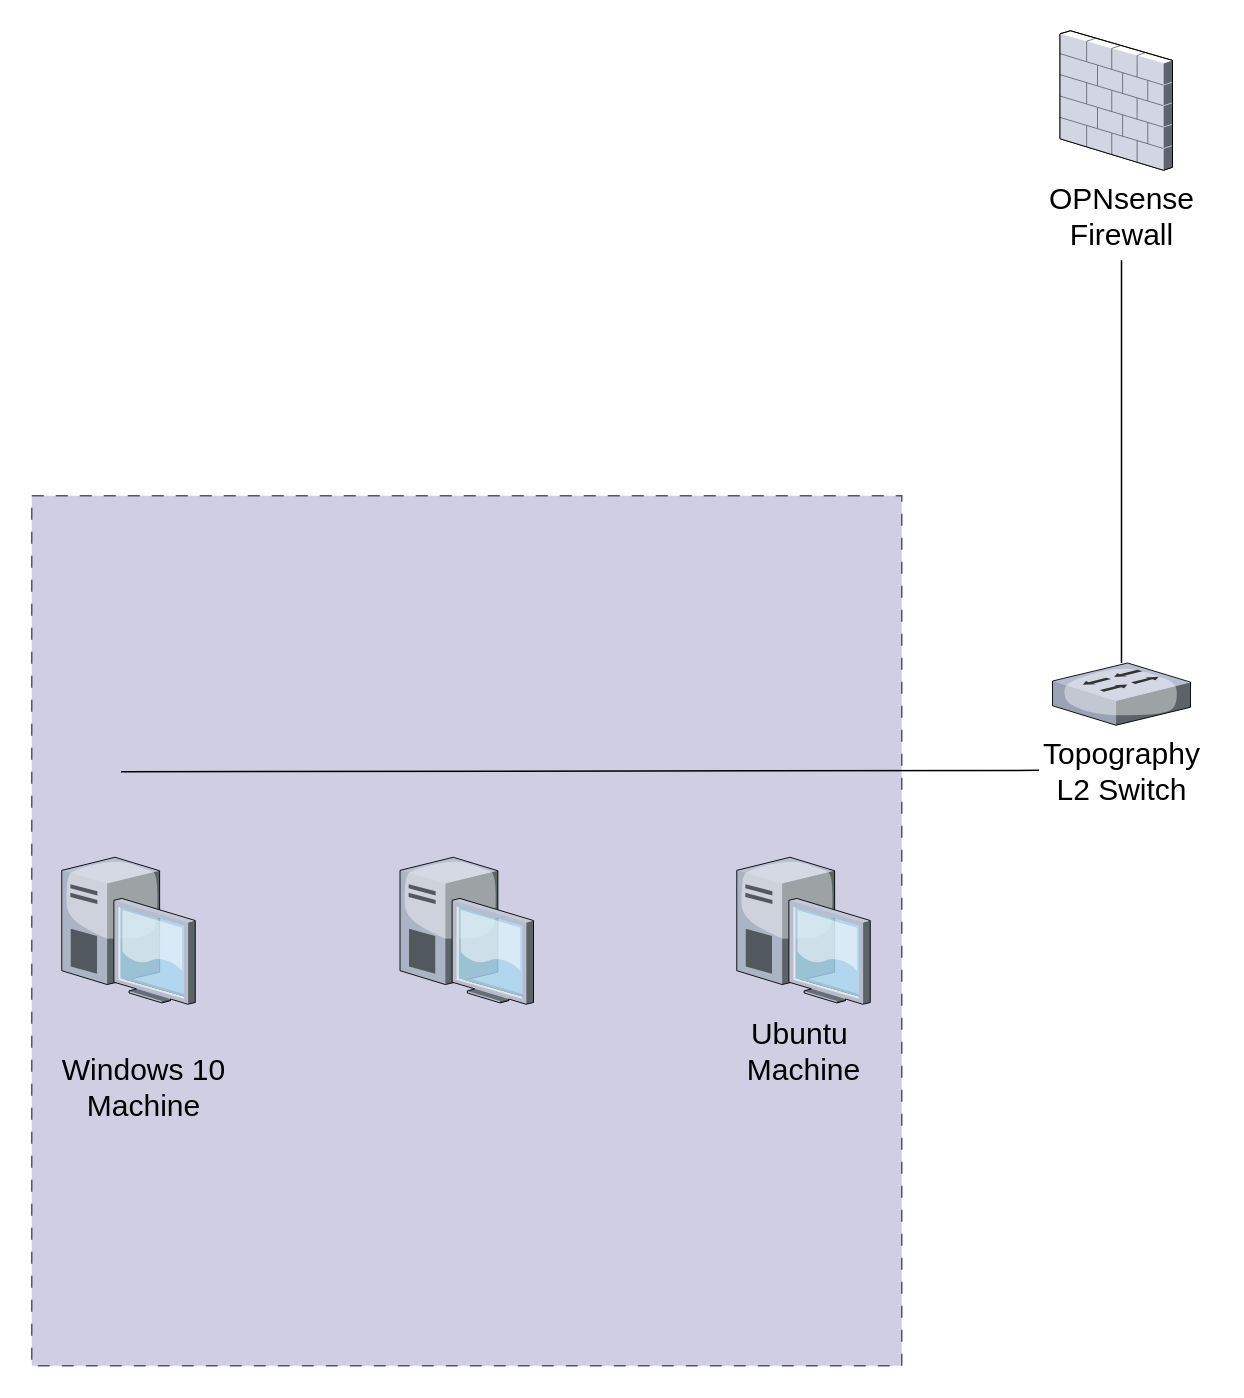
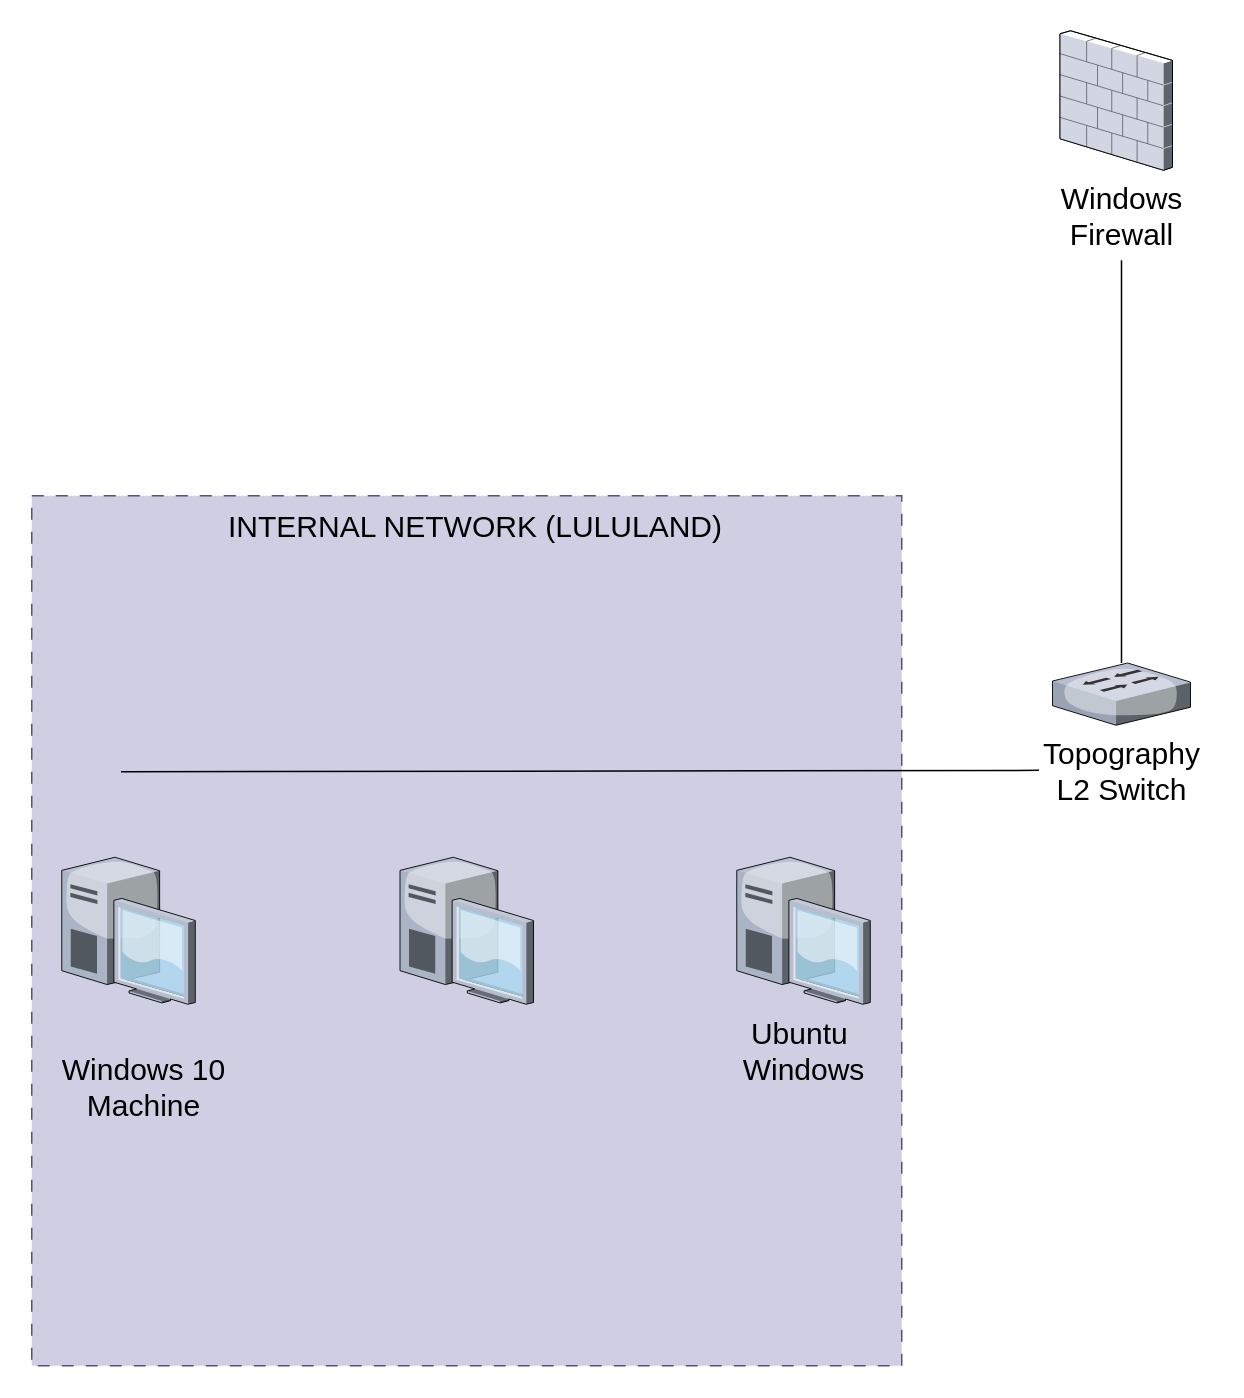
- <mxCell id="5" value="&lt;font style=&quot;font-size: 20px;&quot;&gt;OPNsense&lt;/font&gt;&lt;div&gt;&lt;font style=&quot;font-size: 20px;&quot;&gt;Firewall&lt;/font&gt;&lt;/div&gt;" style="text;html=1;align=center;verticalAlign=middle;resizable=0;points=[];autosize=1;strokeColor=none;fillColor=none;" vertex="1" parent="3"><mxGeometry y="93" width="120" height="60" as="geometry" /></mxCell>
+ <mxCell id="5" value="&lt;font style=&quot;font-size: 20px;&quot;&gt;Windows&lt;/font&gt;&lt;div&gt;&lt;font style=&quot;font-size: 20px;&quot;&gt;Firewall&lt;/font&gt;&lt;/div&gt;" style="text;html=1;align=center;verticalAlign=middle;resizable=0;points=[];autosize=1;strokeColor=none;fillColor=none;" vertex="1" parent="3"><mxGeometry y="93" width="120" height="60" as="geometry" /></mxCell>
+ <mxCell id="10" value="&lt;font style=&quot;font-size: 20px;&quot;&gt;INTERNAL NETWORK (LULULAND)&lt;/font&gt;" style="text;html=1;align=center;verticalAlign=middle;resizable=0;points=[];autosize=1;strokeColor=none;fillColor=none;" vertex="1" parent="1"><mxGeometry x="140.5" y="330" width="350" height="40" as="geometry" /></mxCell>
- <mxCell id="15" value="&lt;div&gt;&lt;font style=&quot;font-size: 20px;&quot;&gt;Ubuntu&amp;nbsp;&lt;/font&gt;&lt;/div&gt;&lt;div&gt;&lt;font style=&quot;font-size: 20px;&quot;&gt;Machine&lt;/font&gt;&lt;/div&gt;" style="text;html=1;align=center;verticalAlign=middle;resizable=0;points=[];autosize=1;strokeColor=none;fillColor=none;" vertex="1" parent="1"><mxGeometry x="485" y="670" width="100" height="60" as="geometry" /></mxCell>
+ <mxCell id="15" value="&lt;div&gt;&lt;font style=&quot;font-size: 20px;&quot;&gt;Ubuntu&amp;nbsp;&lt;/font&gt;&lt;/div&gt;&lt;div&gt;&lt;font style=&quot;font-size: 20px;&quot;&gt;Windows&lt;/font&gt;&lt;/div&gt;" style="text;html=1;align=center;verticalAlign=middle;resizable=0;points=[];autosize=1;strokeColor=none;fillColor=none;" vertex="1" parent="1"><mxGeometry x="485" y="670" width="100" height="60" as="geometry" /></mxCell>
